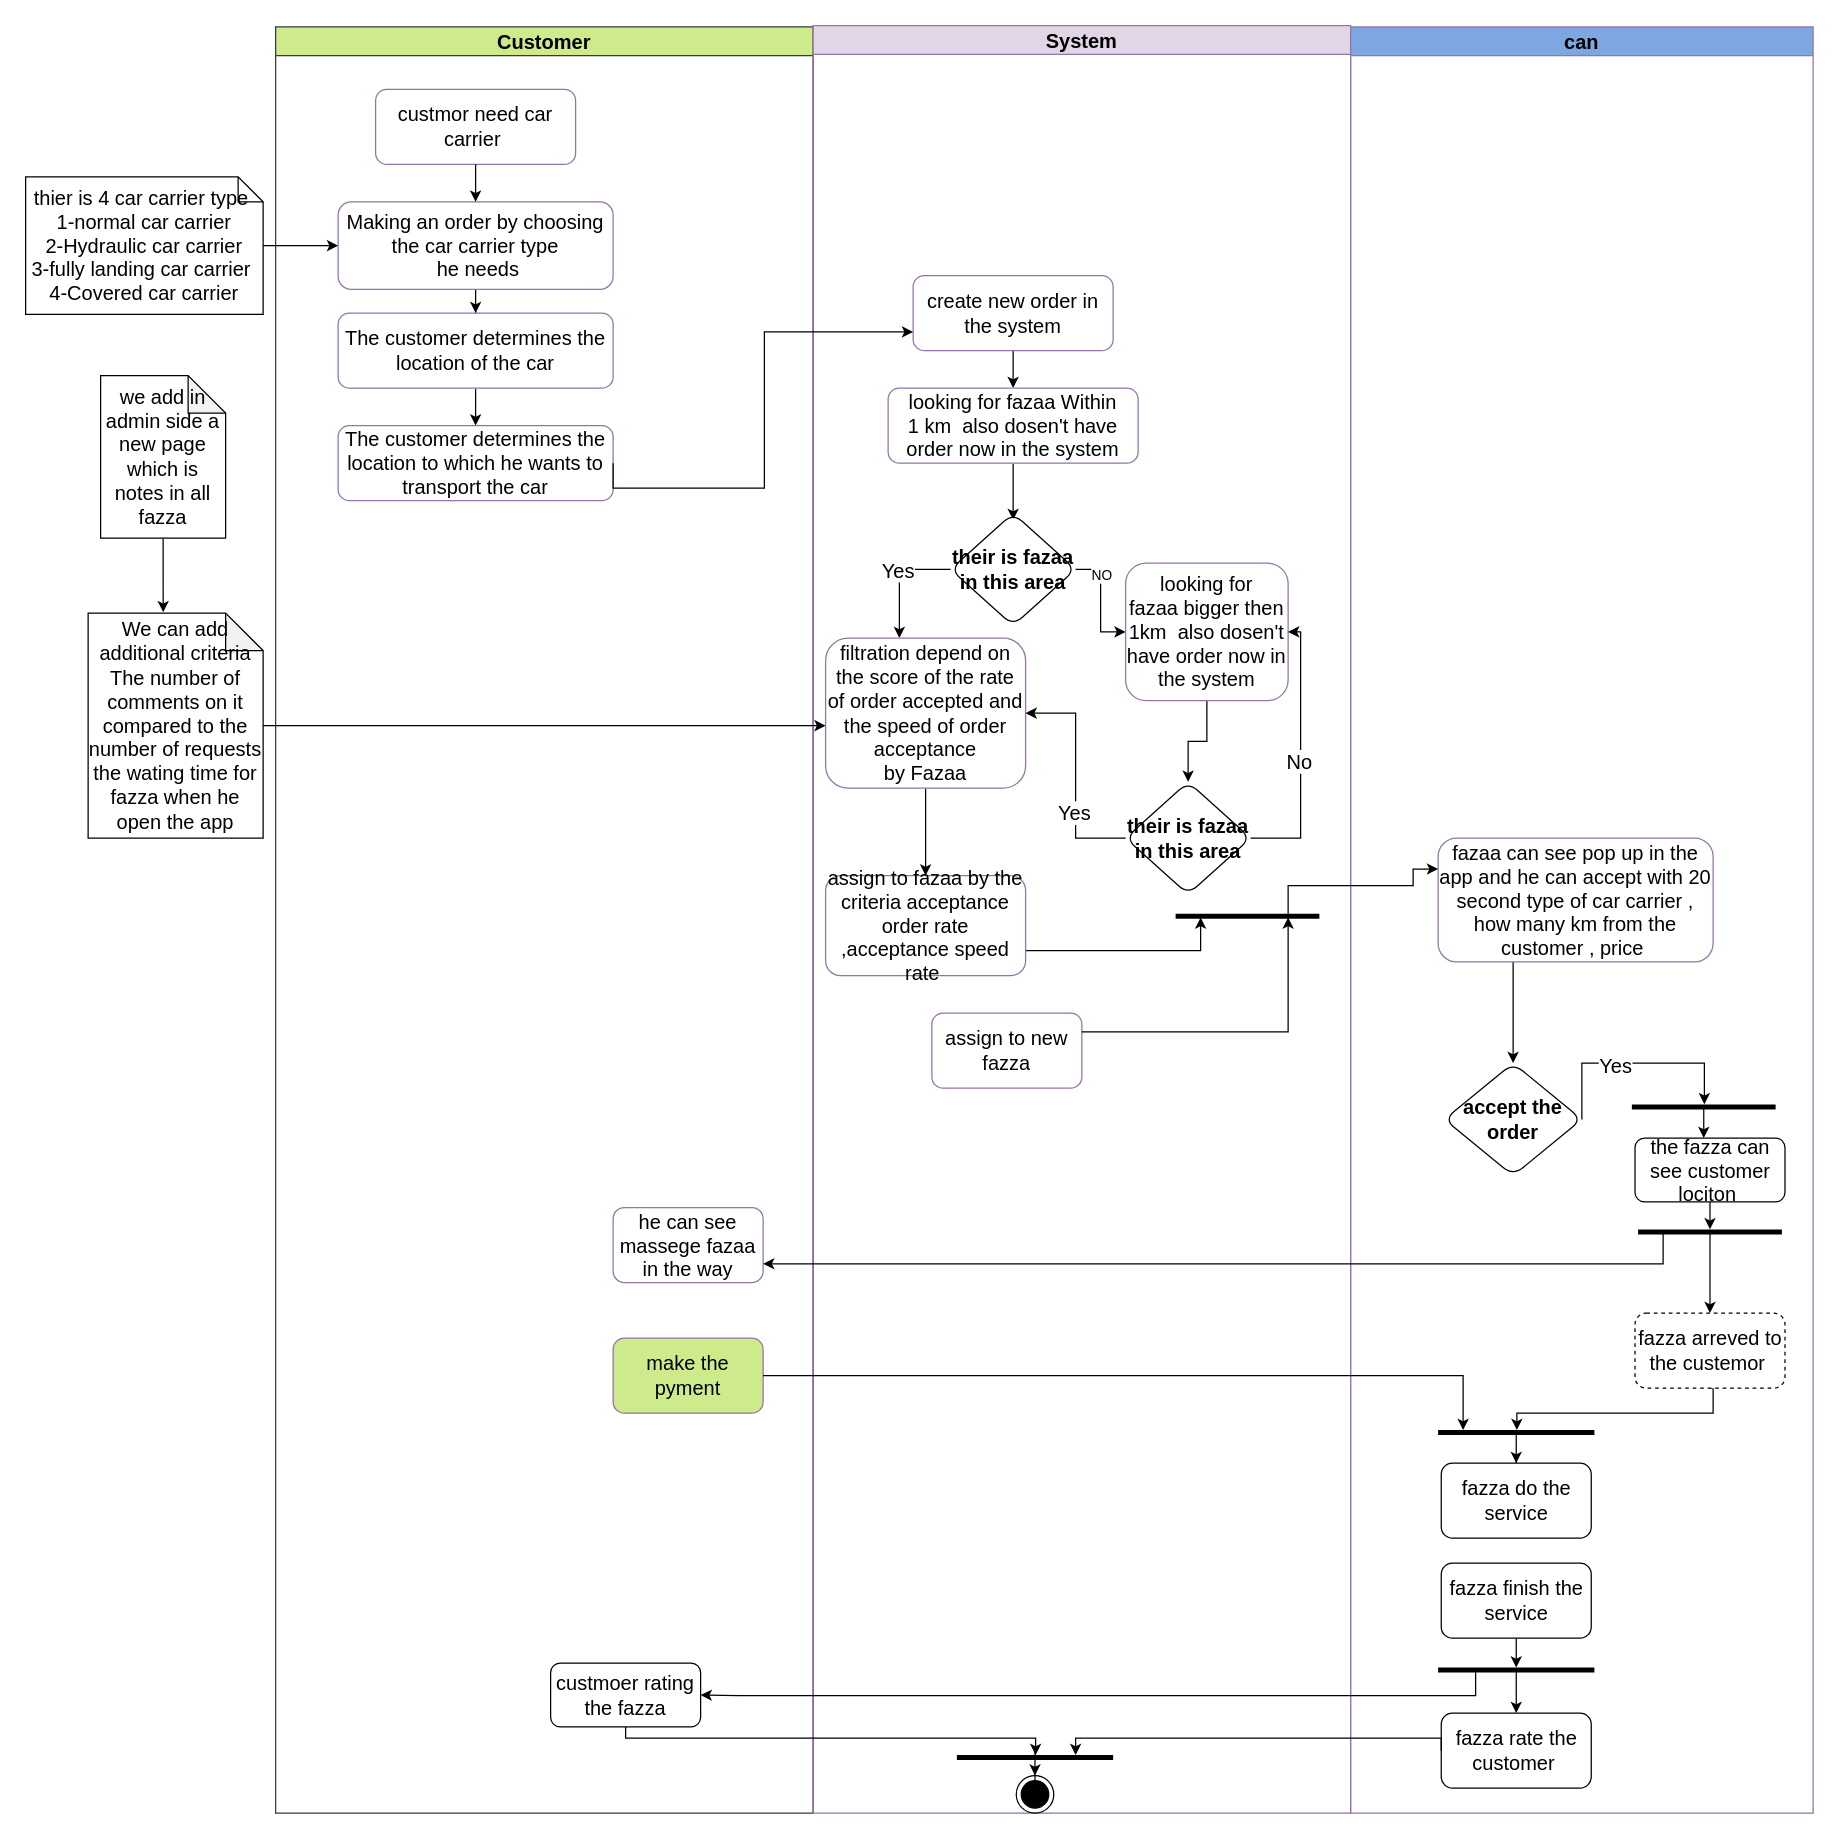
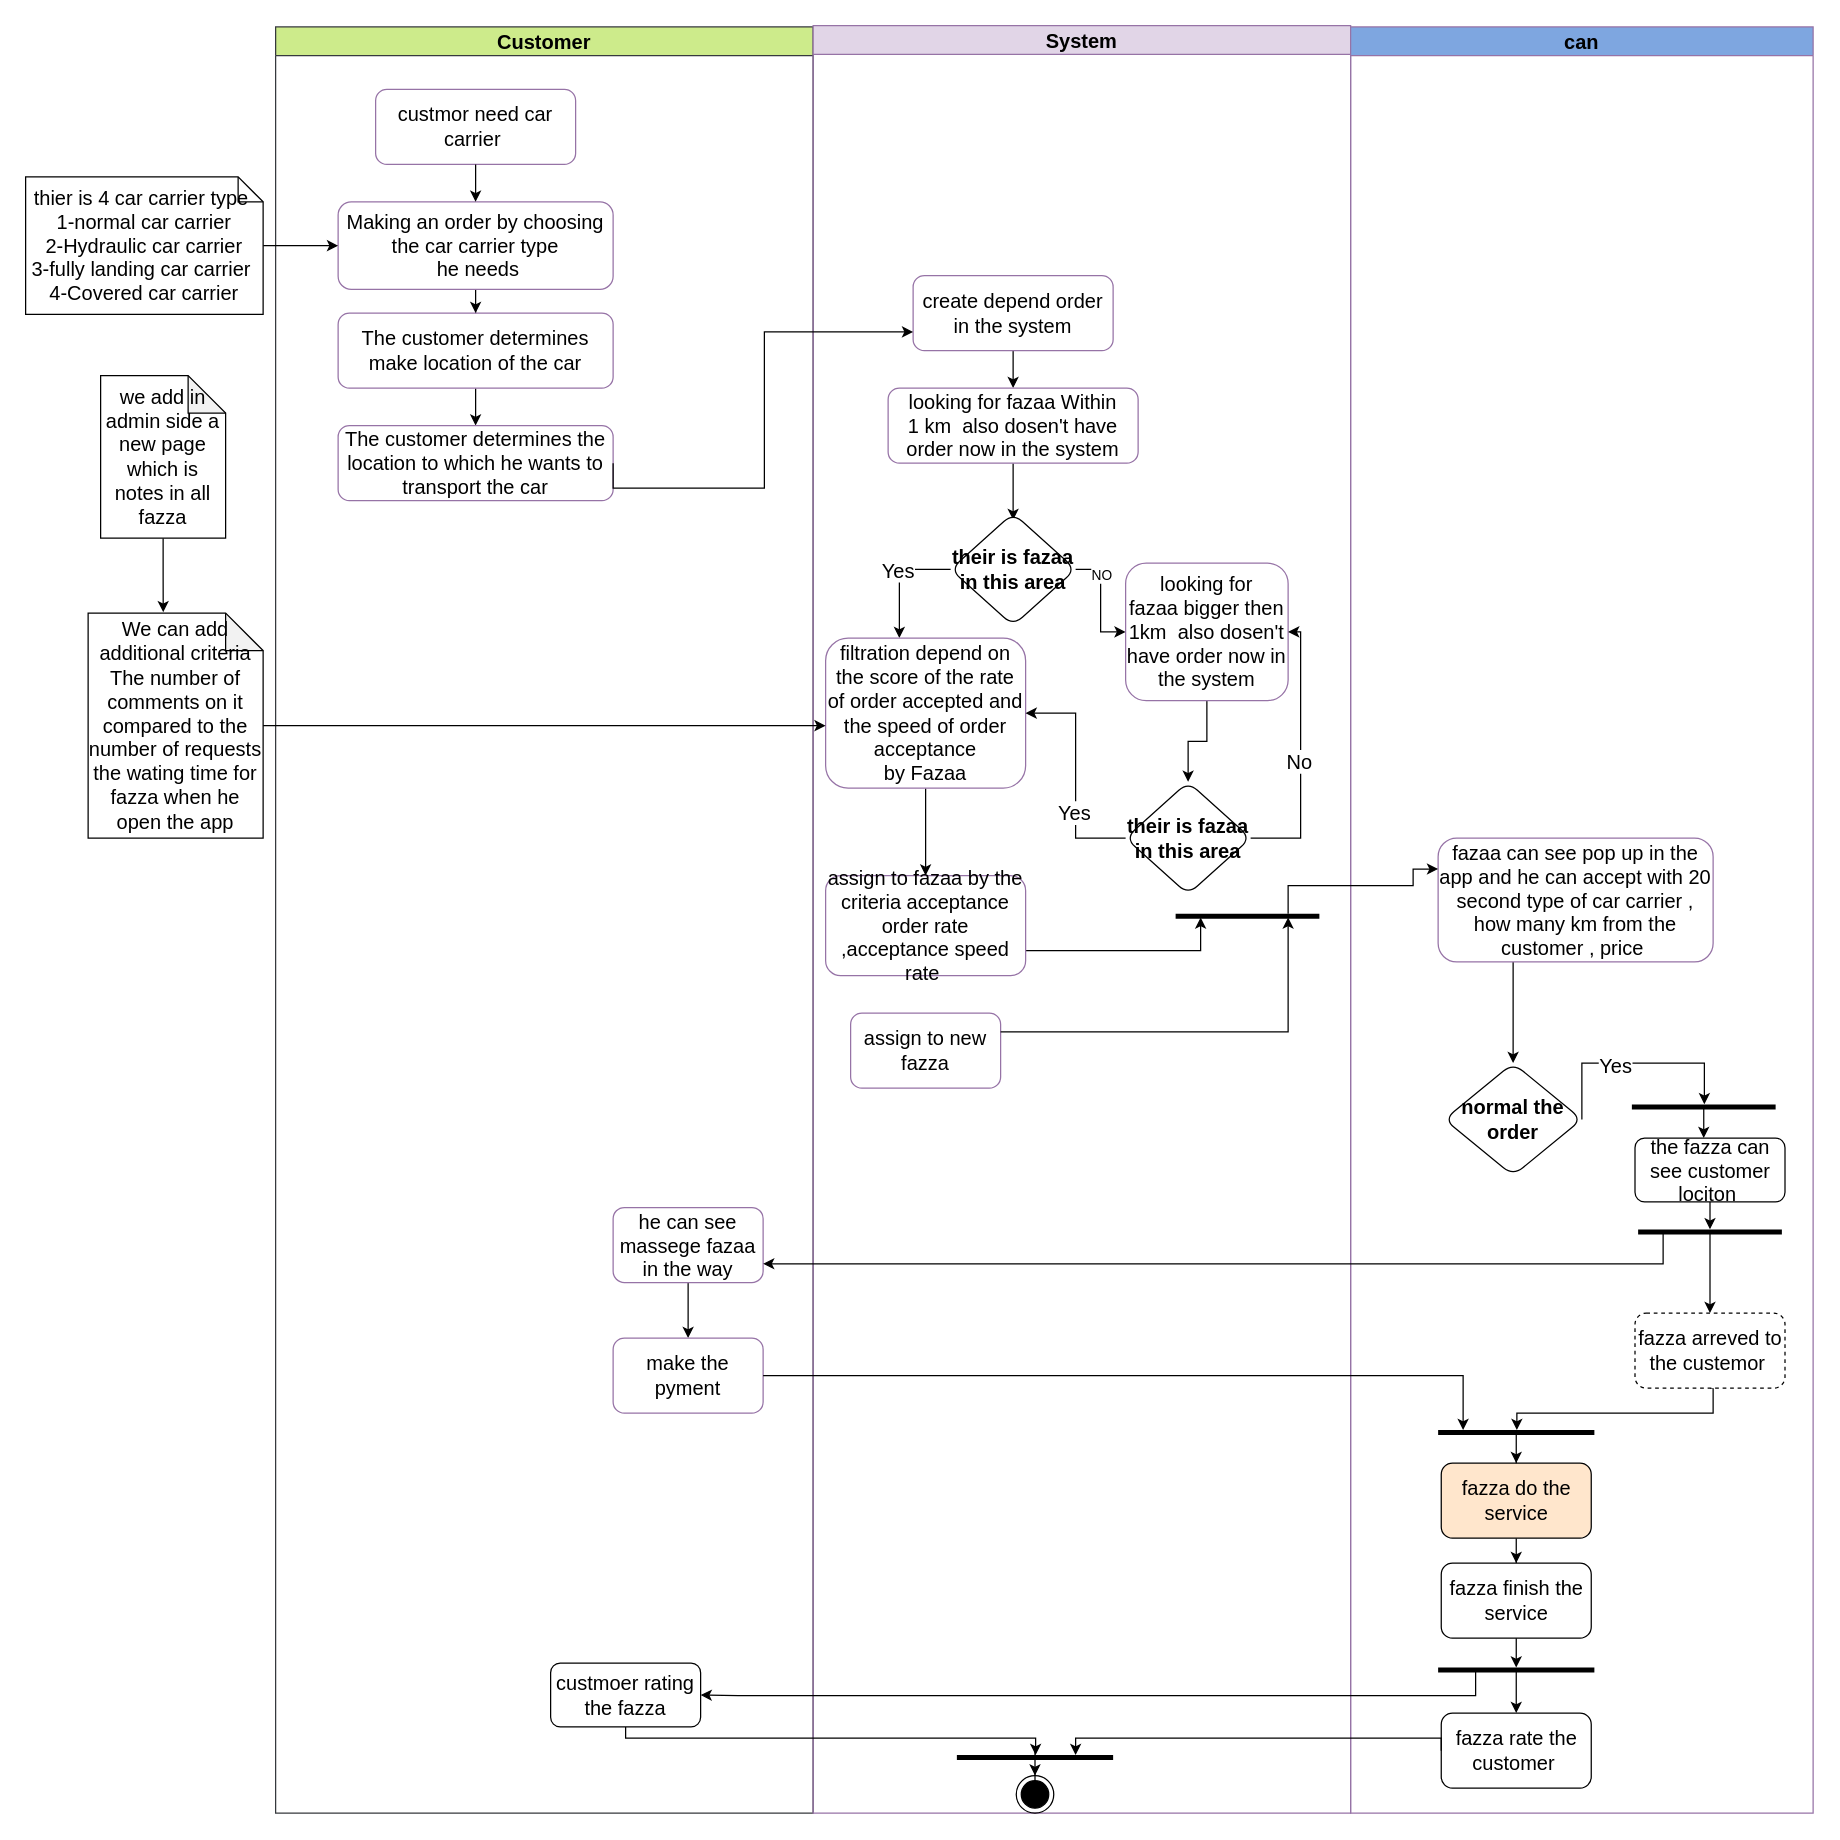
- <mxCell id="16" value="&lt;font style=&quot;font-size: 16px;&quot;&gt;create new order in the system&lt;/font&gt;" style="rounded=1;whiteSpace=wrap;html=1;strokeColor=#9673a6;fontFamily=Helvetica;fontSize=16;fontColor=default;startSize=23;fillColor=#FFFFFF;" parent="14" vertex="1"><mxGeometry x="80" y="200" width="160" height="60" as="geometry" /></mxCell>
+ <mxCell id="16" value="&lt;font style=&quot;font-size: 16px;&quot;&gt;create depend order in the system&lt;/font&gt;" style="rounded=1;whiteSpace=wrap;html=1;strokeColor=#9673a6;fontFamily=Helvetica;fontSize=16;fontColor=default;startSize=23;fillColor=#FFFFFF;" parent="14" vertex="1"><mxGeometry x="80" y="200" width="160" height="60" as="geometry" /></mxCell>
- <mxCell id="12" value="&lt;font style=&quot;font-size: 16px;&quot;&gt;The customer determines the location of the car&lt;/font&gt;" style="whiteSpace=wrap;html=1;fillColor=#FFFFFF;strokeColor=#9673a6;rounded=1;startSize=23;fontSize=16;" parent="2" vertex="1"><mxGeometry x="50" y="229" width="220" height="60" as="geometry" /></mxCell>
+ <mxCell id="12" value="&lt;font style=&quot;font-size: 16px;&quot;&gt;The customer determines make location of the car&lt;/font&gt;" style="whiteSpace=wrap;html=1;fillColor=#FFFFFF;strokeColor=#9673a6;rounded=1;startSize=23;fontSize=16;" parent="2" vertex="1"><mxGeometry x="50" y="229" width="220" height="60" as="geometry" /></mxCell>
- <mxCell id="35" value="assign to new fazza" style="whiteSpace=wrap;html=1;rounded=1;strokeColor=#9673a6;fontFamily=Helvetica;fontSize=16;fontColor=default;startSize=23;fillColor=#FFFFFF;" parent="14" vertex="1"><mxGeometry x="95" y="790" width="120" height="60" as="geometry" /></mxCell>
+ <mxCell id="35" value="assign to new fazza" style="whiteSpace=wrap;html=1;rounded=1;strokeColor=#9673a6;fontFamily=Helvetica;fontSize=16;fontColor=default;startSize=23;fillColor=#FFFFFF;" parent="14" vertex="1"><mxGeometry x="30" y="790" width="120" height="60" as="geometry" /></mxCell>
- <mxCell id="46" value="&lt;font style=&quot;font-size: 16px;&quot;&gt;&lt;b style=&quot;font-size: 16px;&quot;&gt;accept the order&lt;/b&gt;&lt;/font&gt;" style="rhombus;whiteSpace=wrap;html=1;rounded=1;strokeColor=#000000;fontFamily=Helvetica;fontSize=16;fontColor=default;startSize=23;fillColor=#FFFFFF;" parent="41" vertex="1"><mxGeometry x="75" y="829" width="110" height="90" as="geometry" /></mxCell>
+ <mxCell id="46" value="&lt;font style=&quot;font-size: 16px;&quot;&gt;&lt;b style=&quot;font-size: 16px;&quot;&gt;normal the order&lt;/b&gt;&lt;/font&gt;" style="rhombus;whiteSpace=wrap;html=1;rounded=1;strokeColor=#000000;fontFamily=Helvetica;fontSize=16;fontColor=default;startSize=23;fillColor=#FFFFFF;" parent="41" vertex="1"><mxGeometry x="75" y="829" width="110" height="90" as="geometry" /></mxCell>
+ <mxCell id="7" style="edgeStyle=orthogonalEdgeStyle;rounded=0;orthogonalLoop=1;jettySize=auto;html=1;exitX=0.5;exitY=1;exitDx=0;exitDy=0;fontFamily=Helvetica;fontSize=16;fontColor=default;startSize=23;" parent="2" source="8" target="9" edge="1"><mxGeometry relative="1" as="geometry" /></mxCell>
- <mxCell id="9" value="make the pyment" style="rounded=1;whiteSpace=wrap;html=1;strokeColor=#9673a6;fontFamily=Helvetica;fontSize=16;fontColor=default;startSize=23;fillColor=#cdeb8b;" parent="2" vertex="1"><mxGeometry x="270" y="1049" width="120" height="60" as="geometry" /></mxCell>
+ <mxCell id="9" value="make the pyment" style="rounded=1;whiteSpace=wrap;html=1;strokeColor=#9673a6;fontFamily=Helvetica;fontSize=16;fontColor=default;startSize=23;fillColor=#FFFFFF;" parent="2" vertex="1"><mxGeometry x="270" y="1049" width="120" height="60" as="geometry" /></mxCell>
- <mxCell id="56" value="fazza do the service" style="rounded=1;whiteSpace=wrap;html=1;fontSize=16;" parent="41" vertex="1"><mxGeometry x="72.5" y="1149" width="120" height="60" as="geometry" /></mxCell>
+ <mxCell id="56" value="fazza do the service" style="rounded=1;whiteSpace=wrap;html=1;fontSize=16;fillColor=#ffe6cc;" parent="41" vertex="1"><mxGeometry x="72.5" y="1149" width="120" height="60" as="geometry" /></mxCell>
+ <mxCell id="55" value="" style="edgeStyle=orthogonalEdgeStyle;rounded=0;orthogonalLoop=1;jettySize=auto;html=1;fontSize=16;" parent="41" source="56" target="57" edge="1"><mxGeometry relative="1" as="geometry" /></mxCell>
